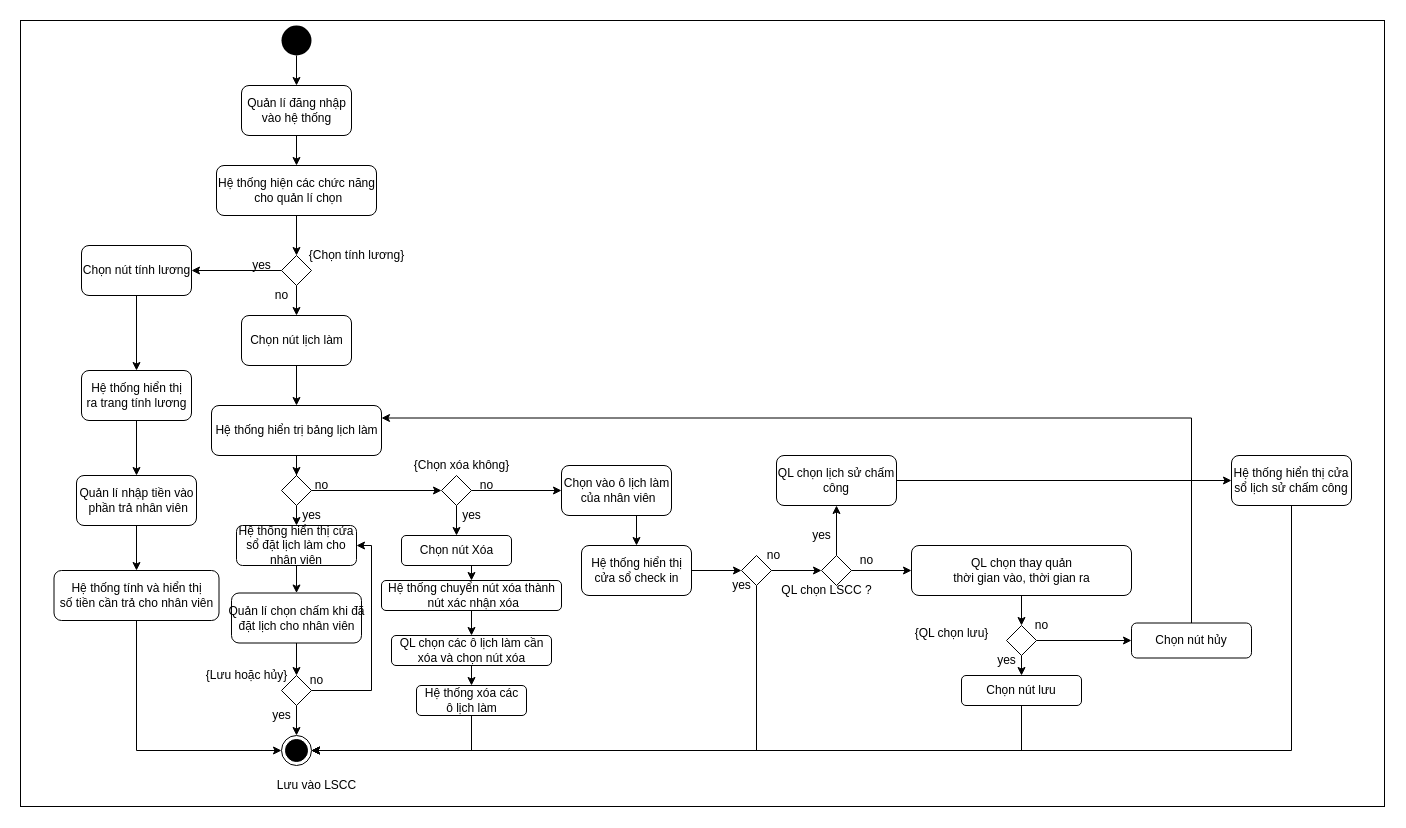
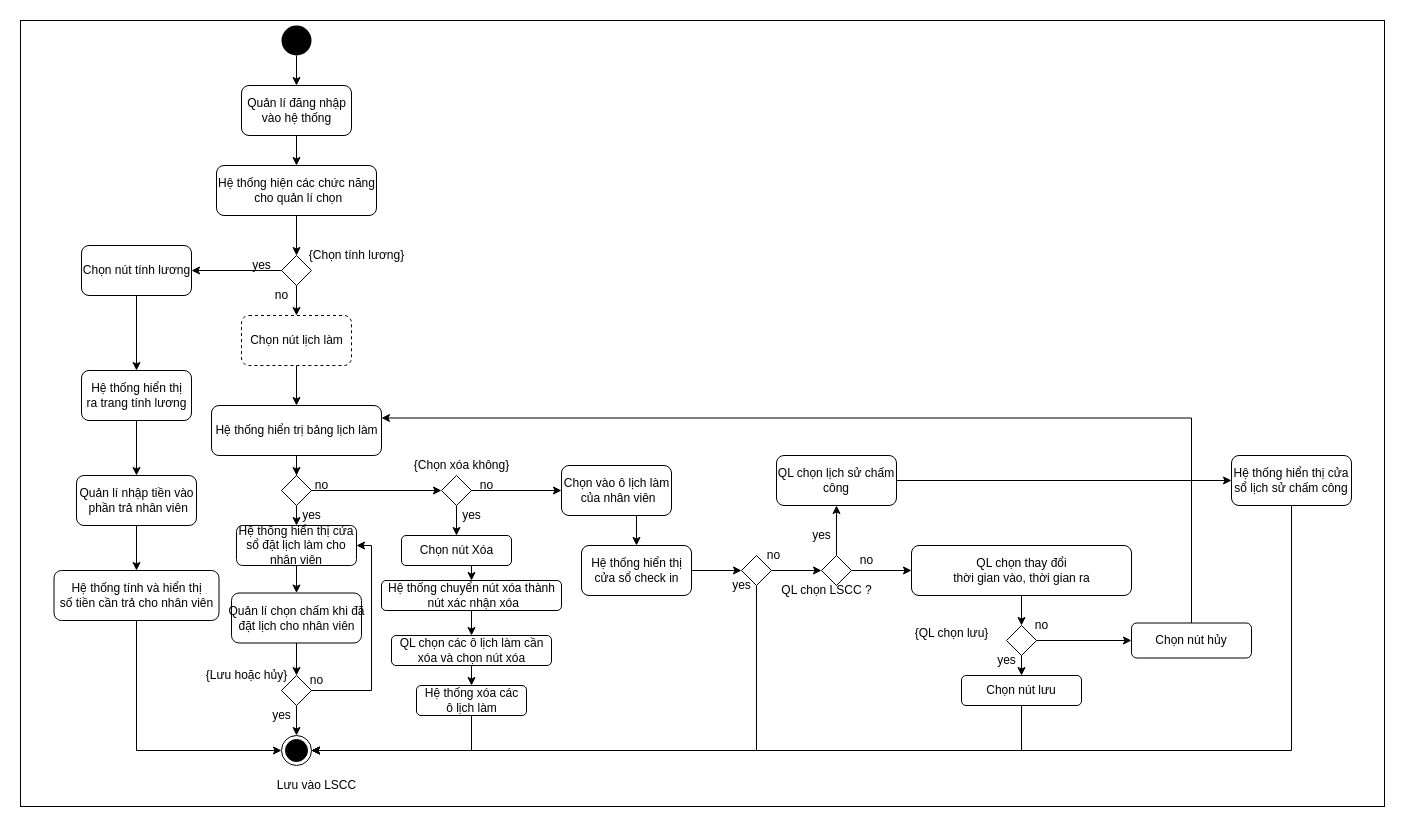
- <mxCell id="8" value="Chọn nút lịch làm" style="html=1;rounded=1;" parent="1" vertex="1"><mxGeometry x="241" y="315" width="110" height="50" as="geometry" /></mxCell>
+ <mxCell id="8" value="Chọn nút lịch làm" style="html=1;rounded=1;dashed=1;" parent="1" vertex="1"><mxGeometry x="241" y="315" width="110" height="50" as="geometry" /></mxCell>
- <mxCell id="50" value="QL chọn thay quản &lt;br&gt;thời gian vào, thời gian ra" style="html=1;rounded=1;" parent="1" vertex="1"><mxGeometry x="911" y="545" width="220" height="50" as="geometry" /></mxCell>
+ <mxCell id="50" value="QL chọn thay đổi &lt;br&gt;thời gian vào, thời gian ra" style="html=1;rounded=1;" parent="1" vertex="1"><mxGeometry x="911" y="545" width="220" height="50" as="geometry" /></mxCell>
